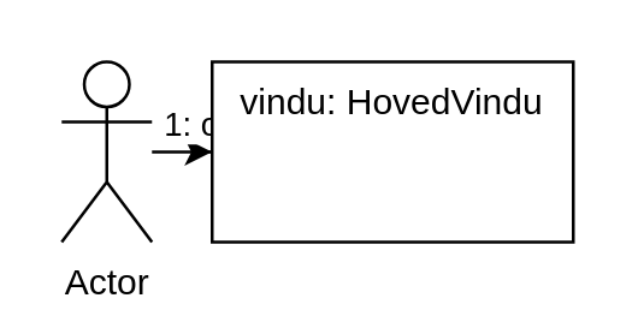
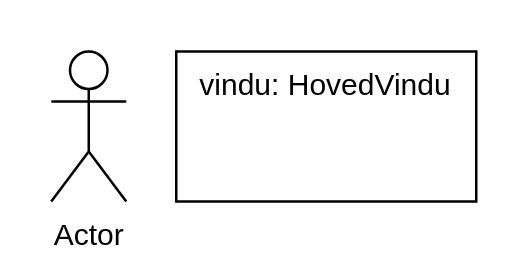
- <mxCell id="2" value="" style="edgeStyle=orthogonalEdgeStyle;rounded=0;orthogonalLoop=1;jettySize=auto;html=1;" edge="1" parent="1" source="4" target="5"><mxGeometry relative="1" as="geometry" /></mxCell>
- <mxCell id="3" value="1: open()" style="edgeLabel;html=1;align=center;verticalAlign=middle;resizable=0;points=[];" vertex="1" connectable="0" parent="2"><mxGeometry x="-0.45" y="1" relative="1" as="geometry"><mxPoint x="8" y="-9" as="offset" /></mxGeometry></mxCell>
